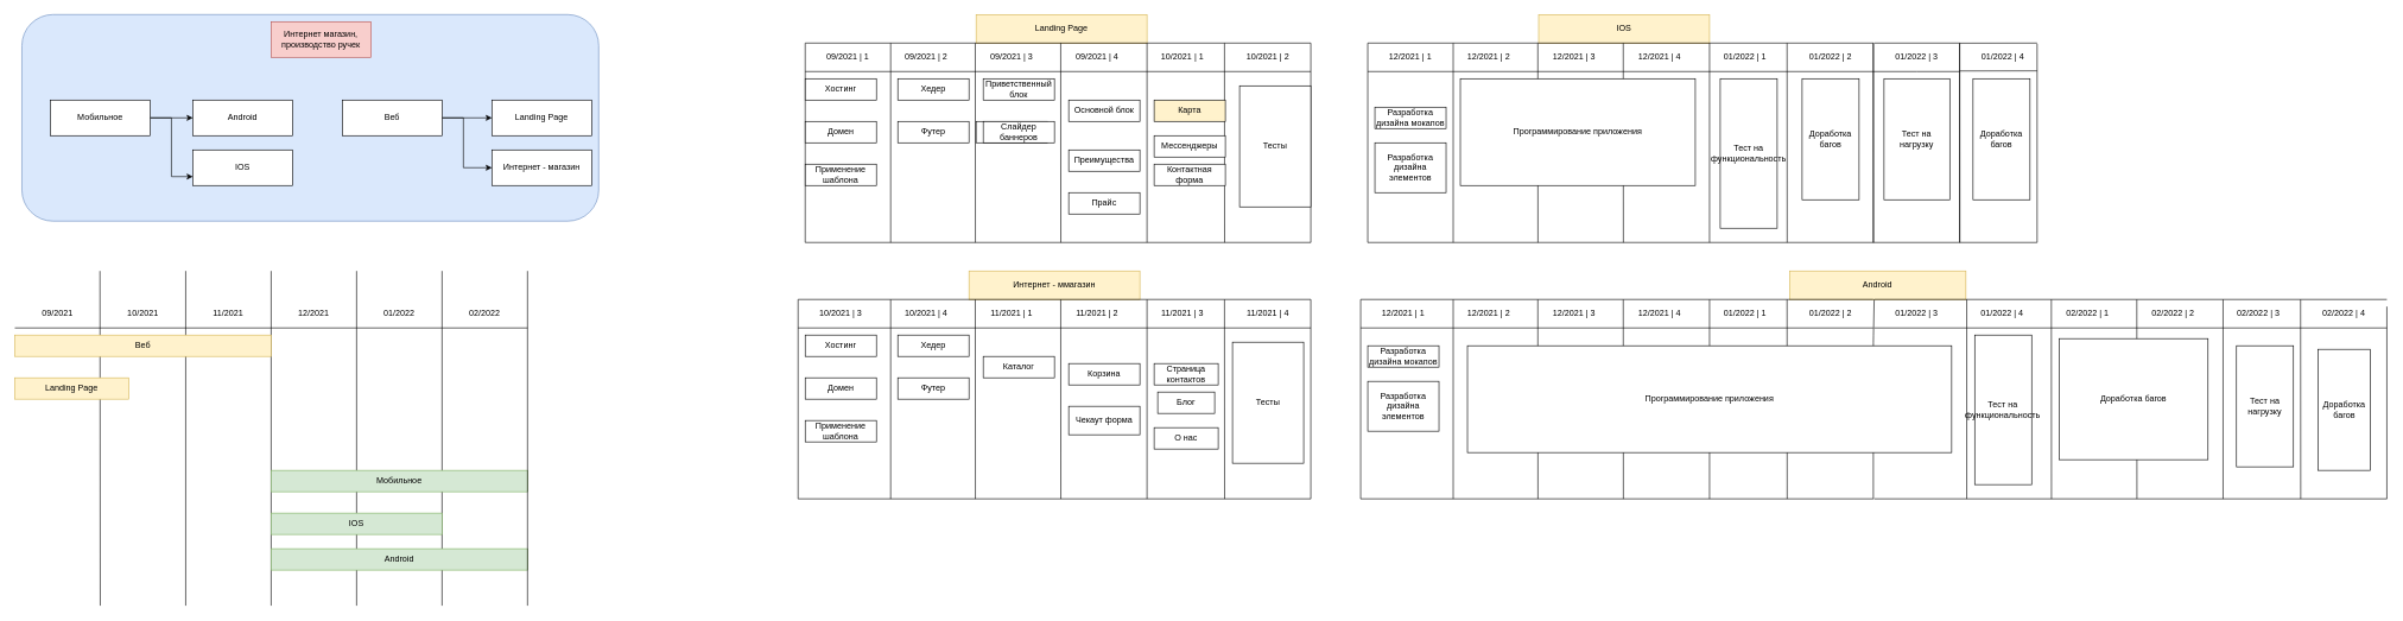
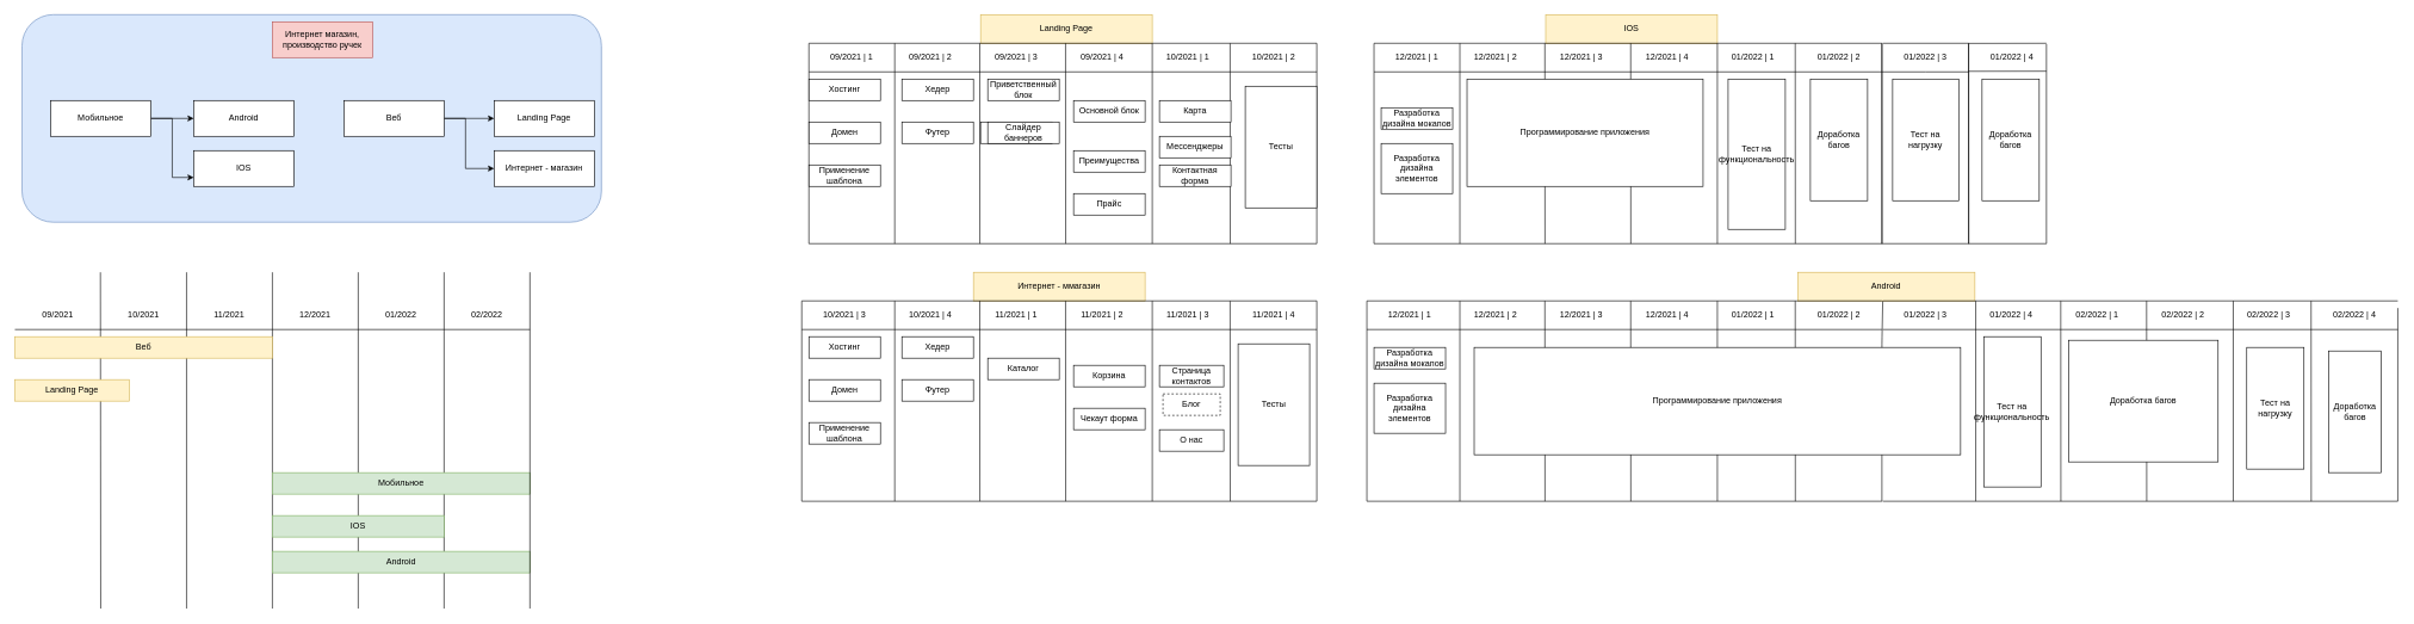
- <mxCell id="58" value="Карта" style="rounded=0;whiteSpace=wrap;html=1;fillColor=#fff2cc;" vertex="1" parent="1"><mxGeometry x="1620" y="140" width="100" height="30" as="geometry" /></mxCell>
+ <mxCell id="58" value="Карта" style="rounded=0;whiteSpace=wrap;html=1;" vertex="1" parent="1"><mxGeometry x="1620" y="140" width="100" height="30" as="geometry" /></mxCell>
- <mxCell id="87" value="Блог" style="rounded=0;whiteSpace=wrap;html=1;" vertex="1" parent="1"><mxGeometry x="1625" y="550" width="80" height="30" as="geometry" /></mxCell>
+ <mxCell id="87" value="Блог" style="rounded=0;whiteSpace=wrap;html=1;dashed=1;" vertex="1" parent="1"><mxGeometry x="1625" y="550" width="80" height="30" as="geometry" /></mxCell>
- <mxCell id="85" value="Чекаут форма" style="rounded=0;whiteSpace=wrap;html=1;" vertex="1" parent="1"><mxGeometry x="1500" y="570" width="100" height="40" as="geometry" /></mxCell>
+ <mxCell id="85" value="Чекаут форма" style="rounded=0;whiteSpace=wrap;html=1;" vertex="1" parent="1"><mxGeometry x="1500" y="570" width="100" height="30" as="geometry" /></mxCell>
